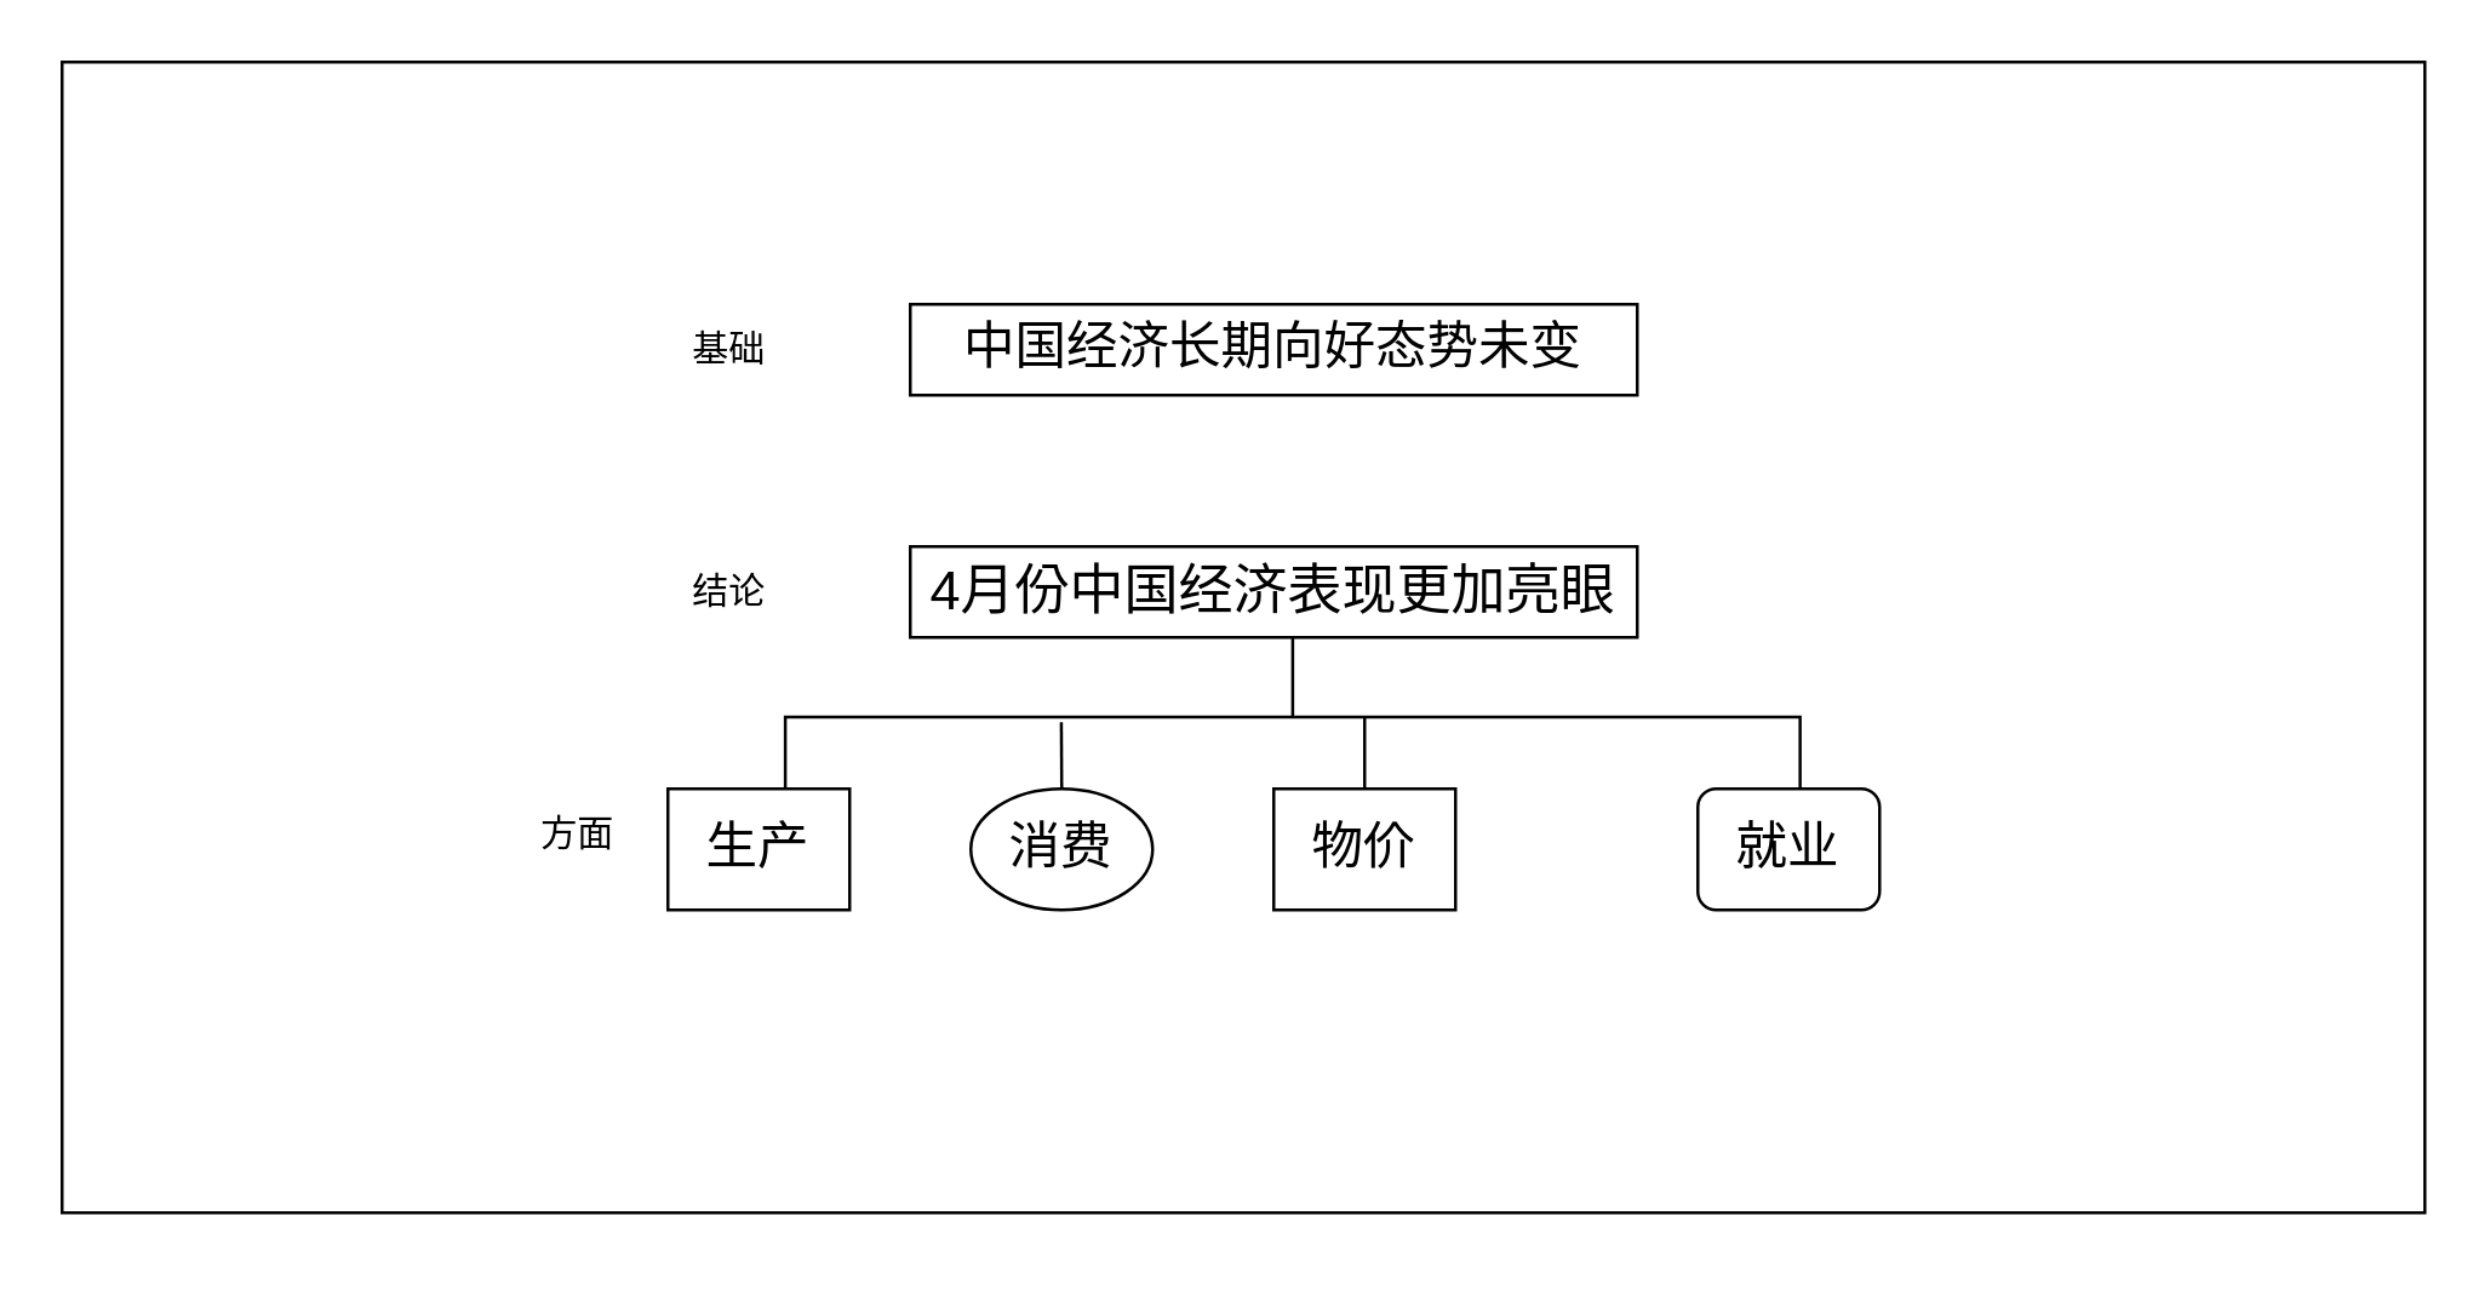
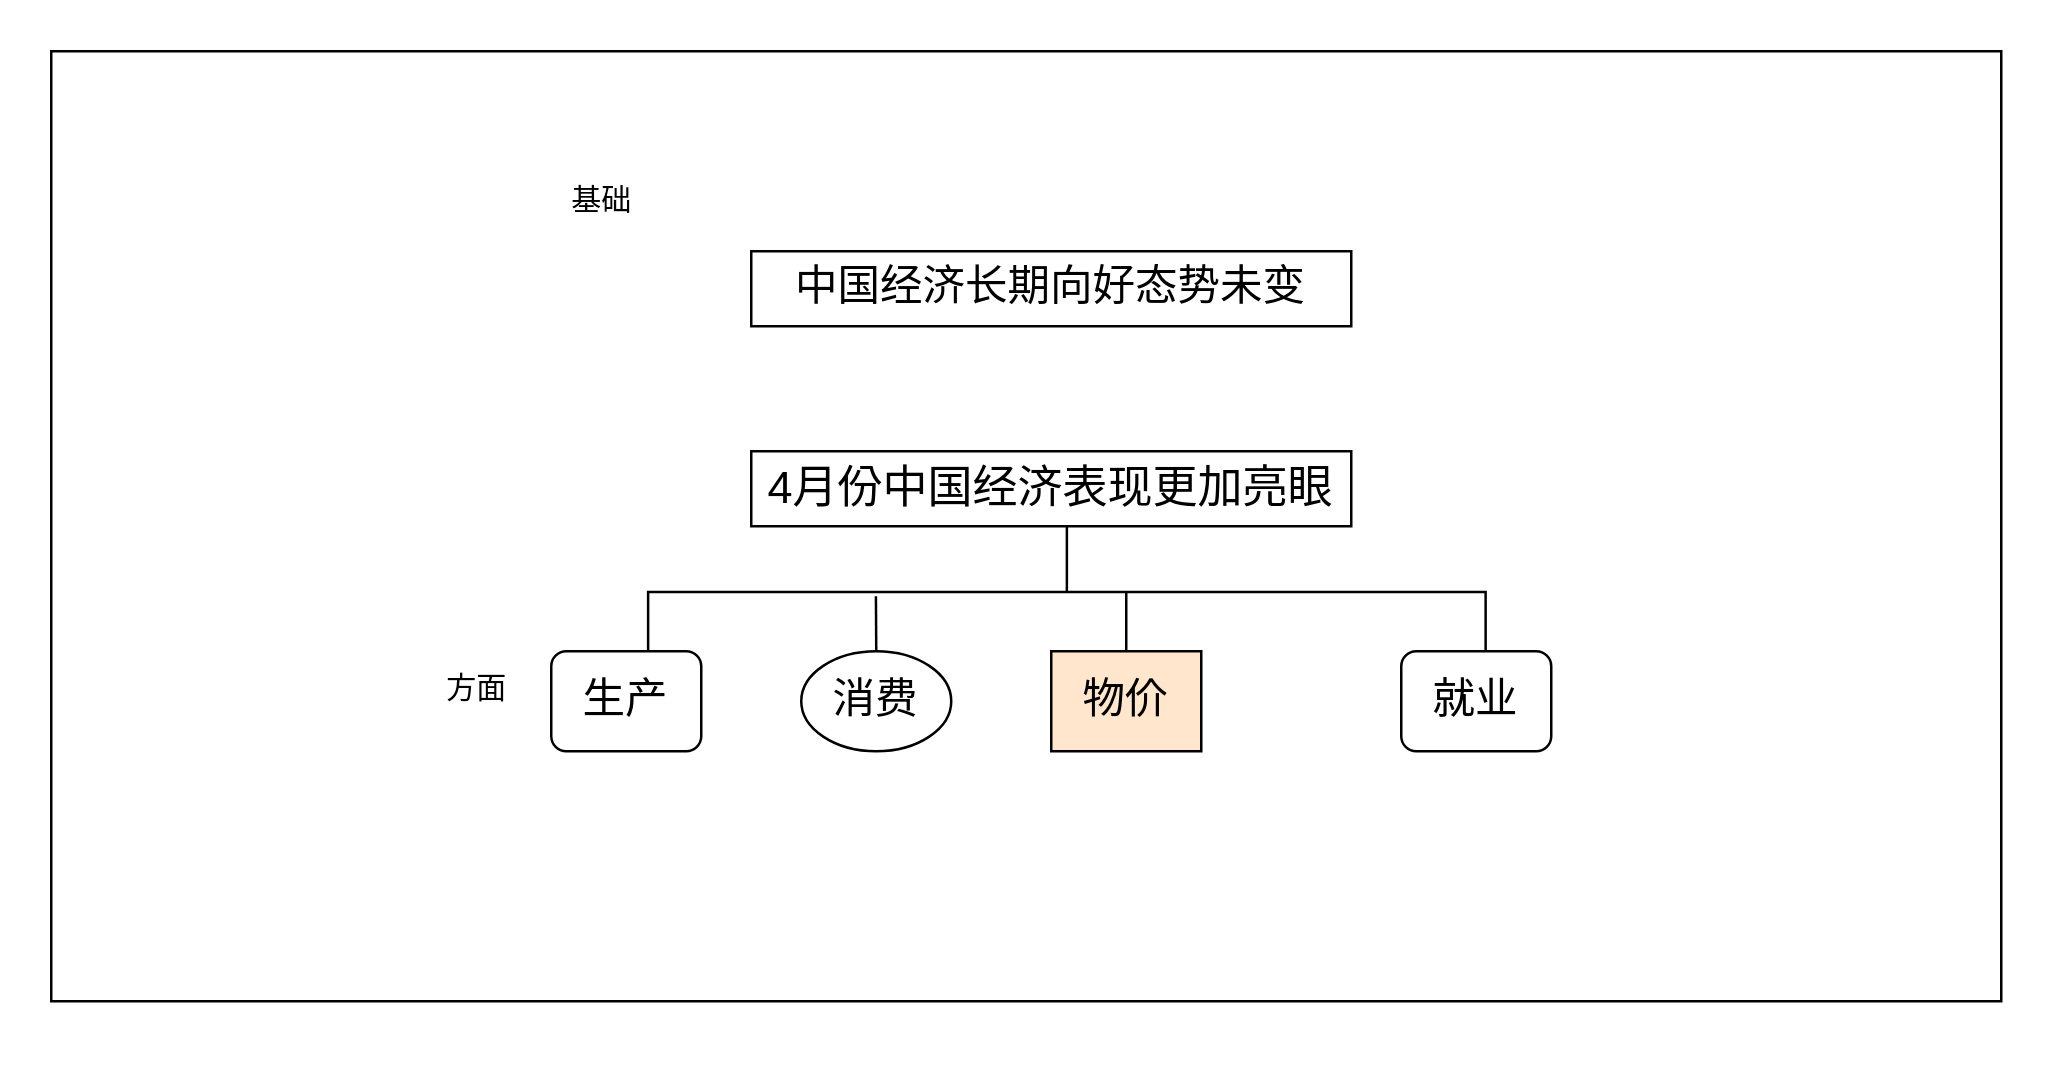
- <mxCell id="5" value="基础" style="text;html=1;align=center;verticalAlign=middle;resizable=0;points=[];autosize=1;" vertex="1" parent="1"><mxGeometry x="220" y="105" width="40" height="20" as="geometry" /></mxCell>
+ <mxCell id="5" value="基础" style="text;html=1;align=center;verticalAlign=middle;resizable=0;points=[];autosize=1;" vertex="1" parent="1"><mxGeometry x="220" y="70" width="40" height="20" as="geometry" /></mxCell>
- <mxCell id="6" value="结论" style="text;html=1;align=center;verticalAlign=middle;resizable=0;points=[];autosize=1;" vertex="1" parent="1"><mxGeometry x="220" y="185" width="40" height="20" as="geometry" /></mxCell>
- <mxCell id="8" value="&lt;span style=&quot;font-size: 17px&quot;&gt;生产&lt;/span&gt;" style="rounded=0;whiteSpace=wrap;html=1;" vertex="1" parent="1"><mxGeometry x="220" y="260" width="60" height="40" as="geometry" /></mxCell>
+ <mxCell id="8" value="&lt;span style=&quot;font-size: 17px&quot;&gt;生产&lt;/span&gt;" style="whiteSpace=wrap;html=1;rounded=1;" vertex="1" parent="1"><mxGeometry x="220" y="260" width="60" height="40" as="geometry" /></mxCell>
- <mxCell id="10" value="&lt;span style=&quot;font-size: 17px&quot;&gt;物价&lt;/span&gt;" style="rounded=0;whiteSpace=wrap;html=1;" vertex="1" parent="1"><mxGeometry x="420" y="260" width="60" height="40" as="geometry" /></mxCell>
+ <mxCell id="10" value="&lt;span style=&quot;font-size: 17px&quot;&gt;物价&lt;/span&gt;" style="rounded=0;whiteSpace=wrap;html=1;fillColor=#ffe6cc;" vertex="1" parent="1"><mxGeometry x="420" y="260" width="60" height="40" as="geometry" /></mxCell>
